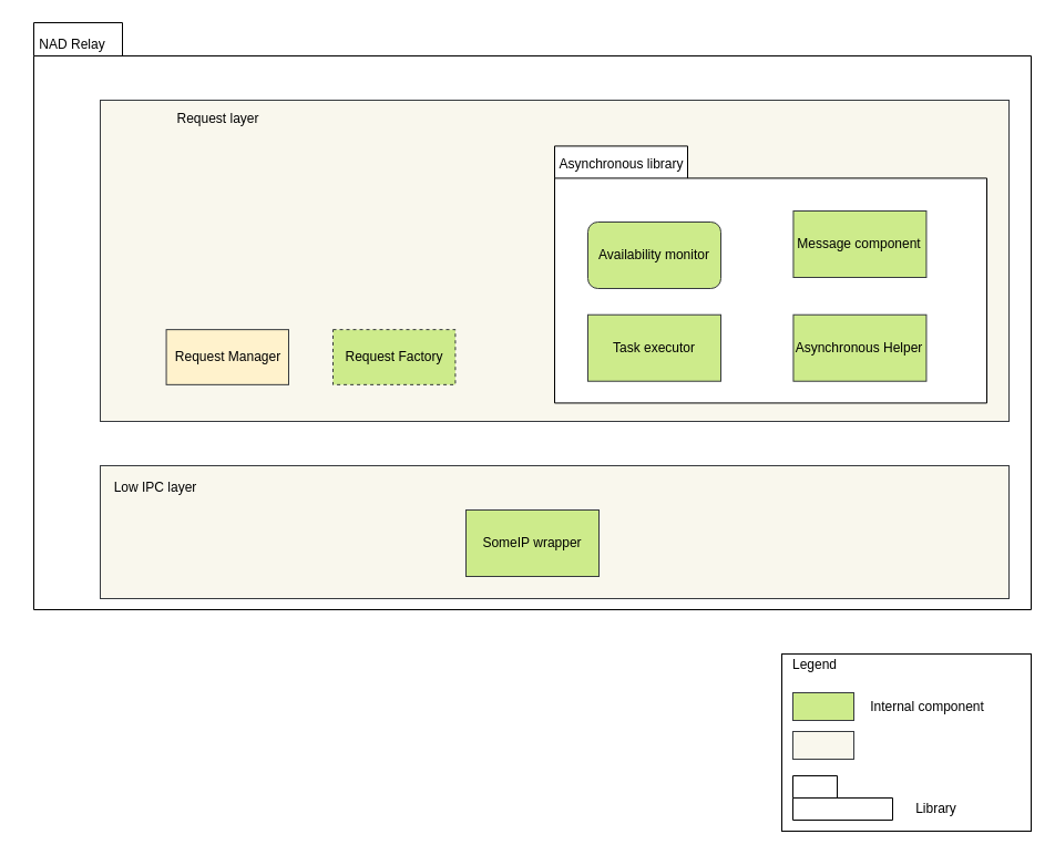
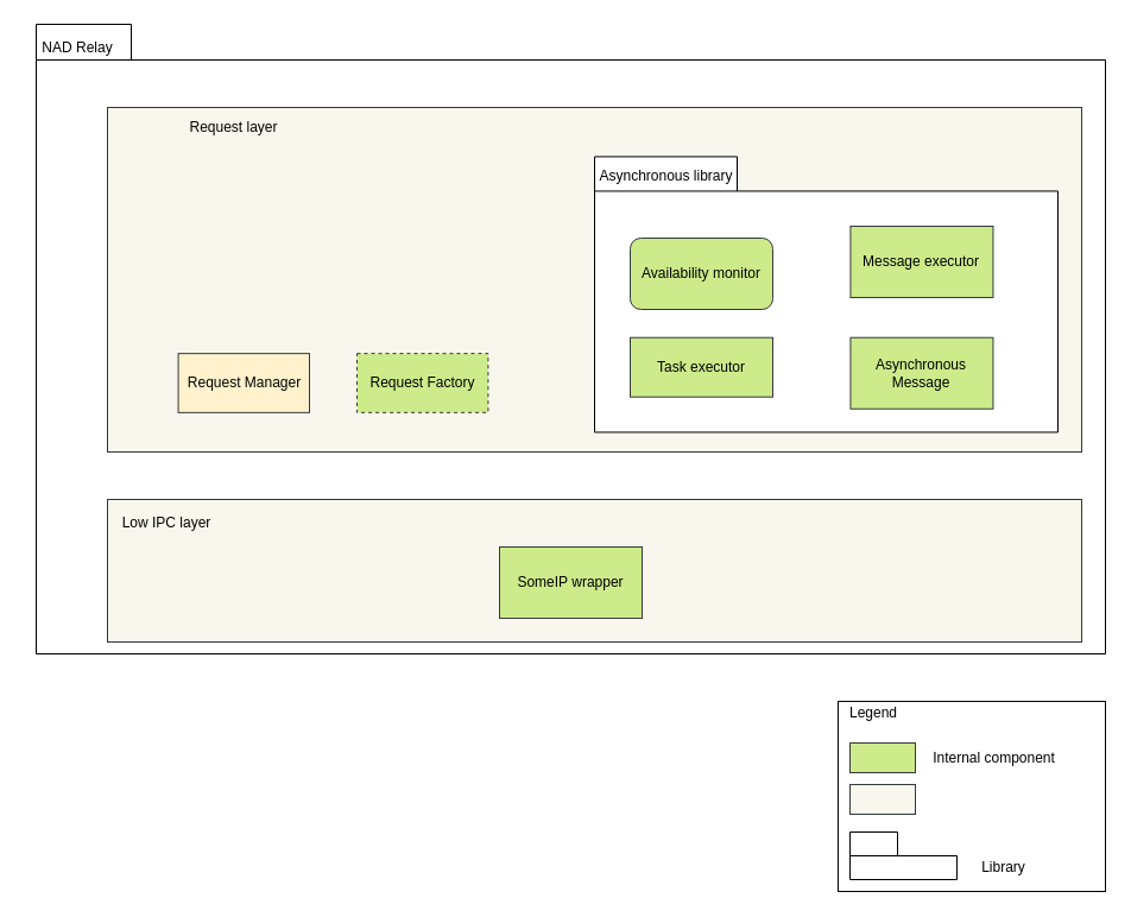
- <mxCell id="10" value="Message component" style="rounded=0;whiteSpace=wrap;html=1;fillColor=#cdeb8b;strokeColor=#36393d;" parent="7" vertex="1"><mxGeometry x="215.44" y="58.57" width="120" height="60" as="geometry" /></mxCell>
+ <mxCell id="10" value="Message executor" style="rounded=0;whiteSpace=wrap;html=1;fillColor=#cdeb8b;strokeColor=#36393d;" parent="7" vertex="1"><mxGeometry x="215.44" y="58.57" width="120" height="60" as="geometry" /></mxCell>
- <mxCell id="11" value="Task executor" style="rounded=0;whiteSpace=wrap;html=1;fillColor=#cdeb8b;strokeColor=#36393d;" parent="7" vertex="1"><mxGeometry x="30" y="152.29" width="120" height="60" as="geometry" /></mxCell>
+ <mxCell id="11" value="Task executor" style="rounded=0;whiteSpace=wrap;html=1;fillColor=#cdeb8b;strokeColor=#36393d;" parent="7" vertex="1"><mxGeometry x="30" y="152.29" width="120" height="50" as="geometry" /></mxCell>
- <mxCell id="12" value="Asynchronous Helper" style="rounded=0;whiteSpace=wrap;html=1;fillColor=#cdeb8b;strokeColor=#36393d;" parent="7" vertex="1"><mxGeometry x="215.44" y="152.29" width="120" height="60" as="geometry" /></mxCell>
+ <mxCell id="12" value="Asynchronous Message" style="rounded=0;whiteSpace=wrap;html=1;fillColor=#cdeb8b;strokeColor=#36393d;" parent="7" vertex="1"><mxGeometry x="215.44" y="152.29" width="120" height="60" as="geometry" /></mxCell>
